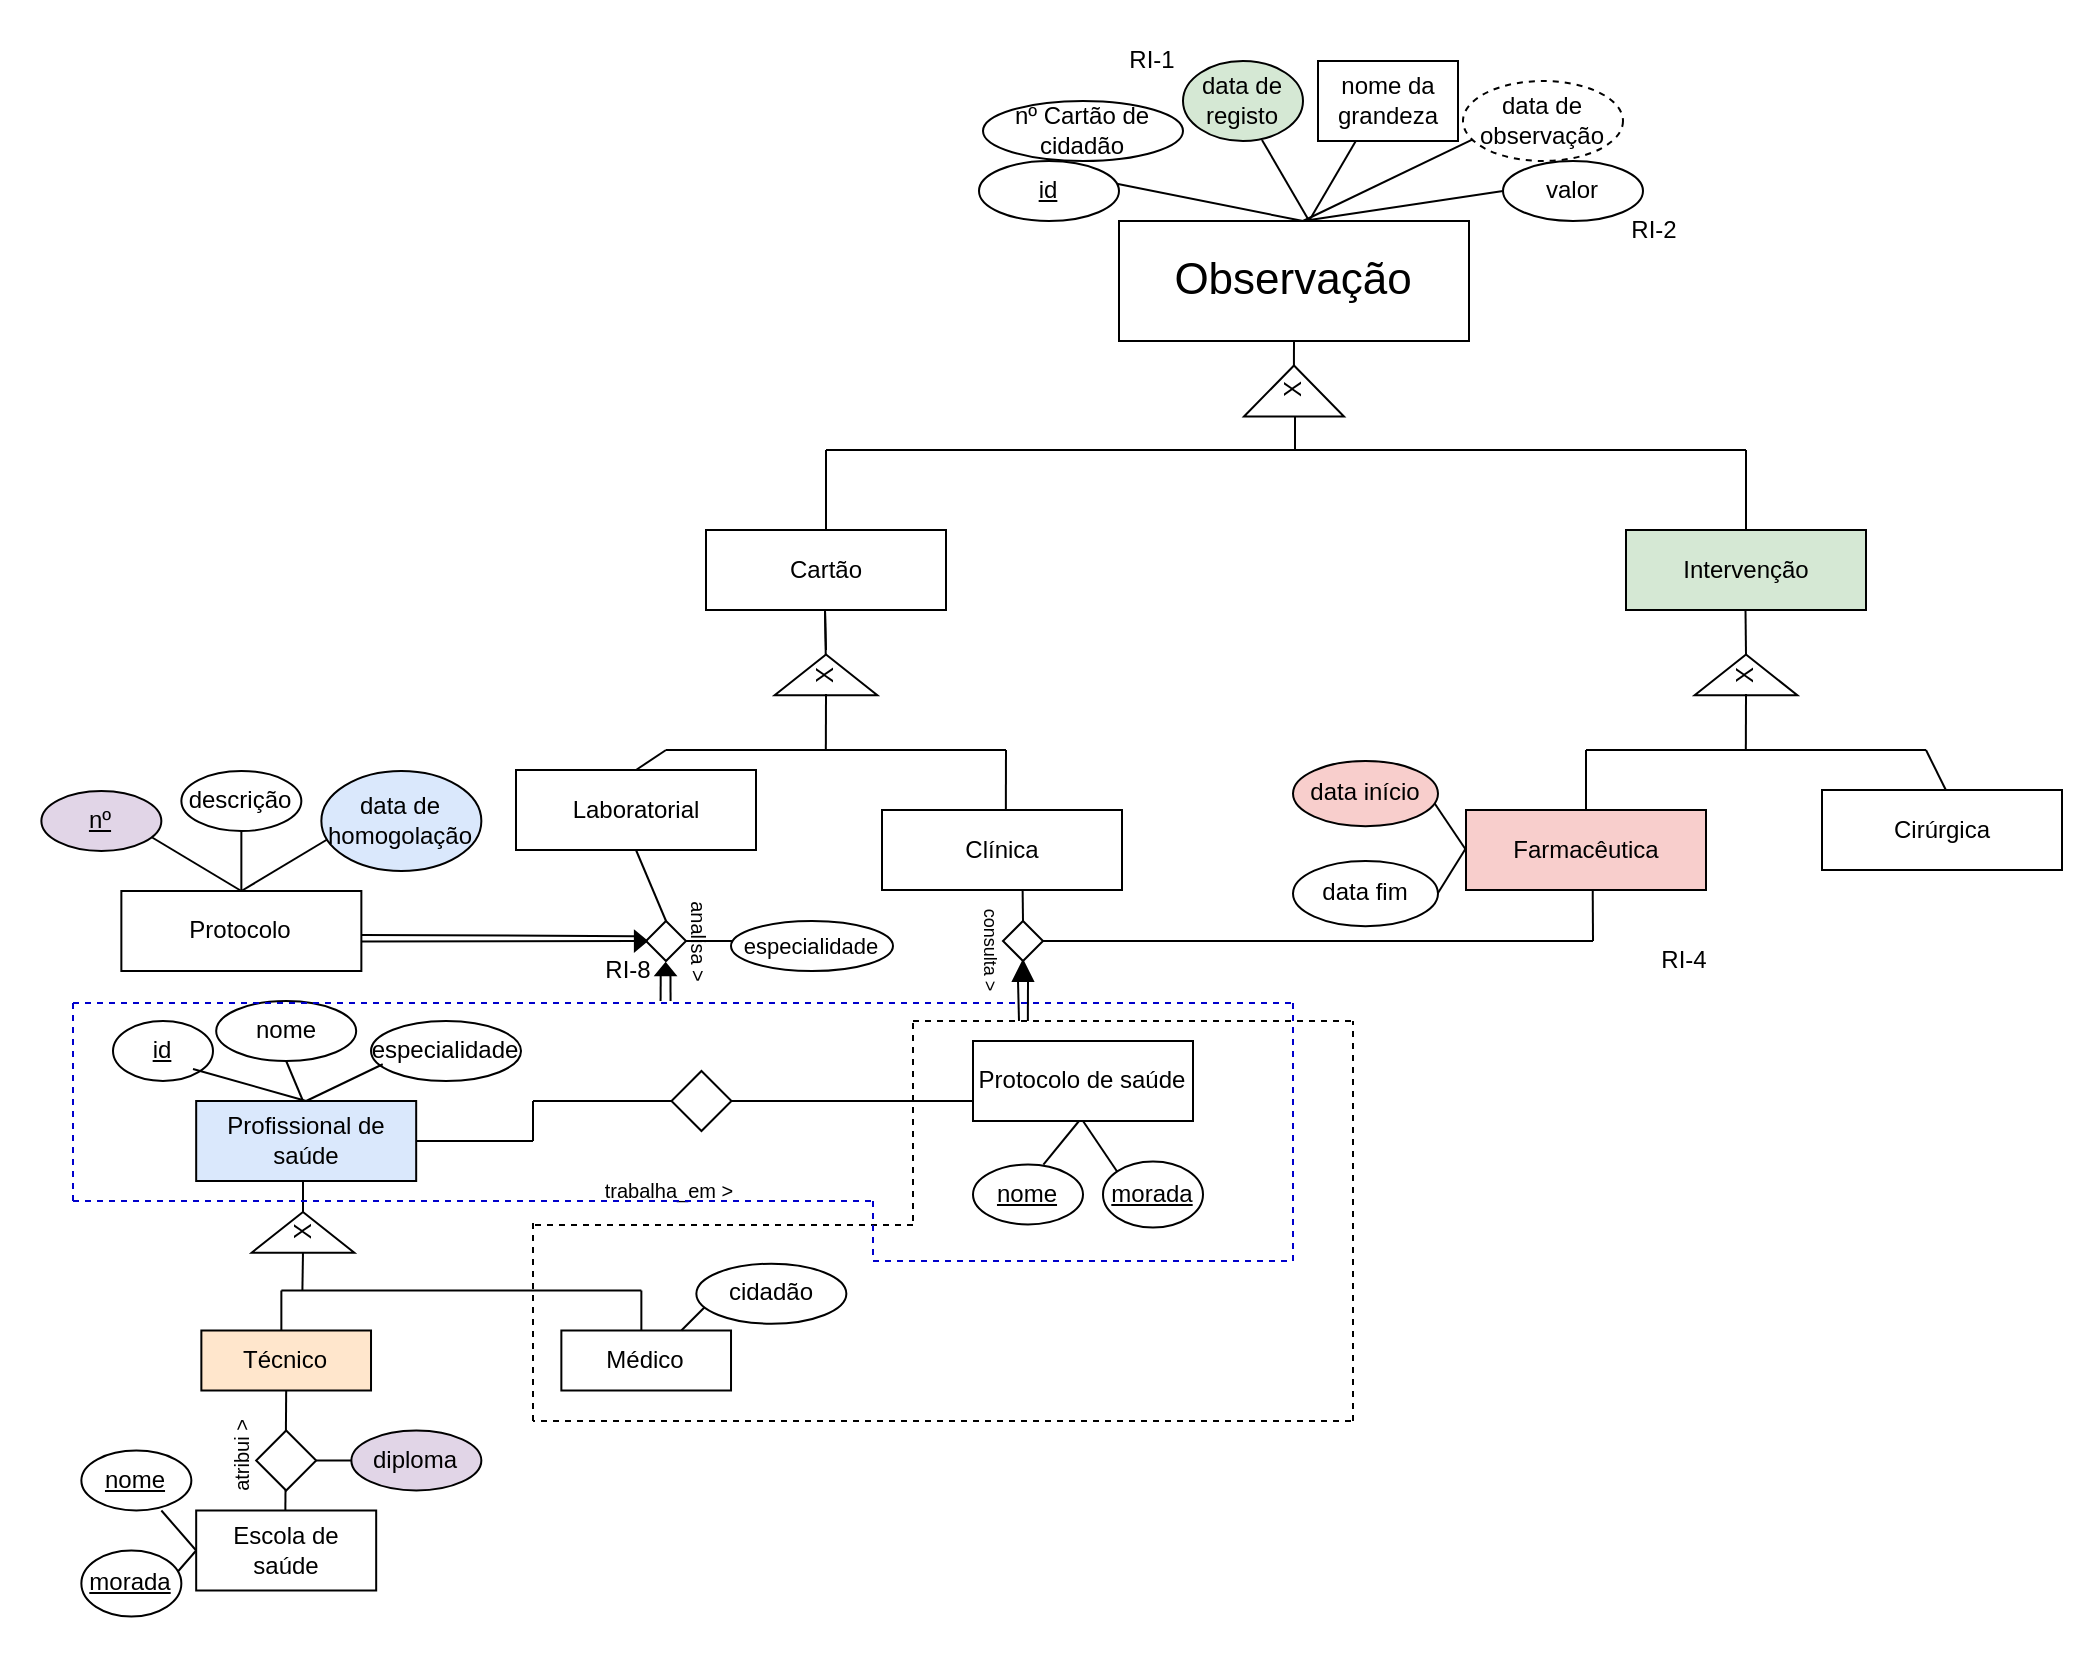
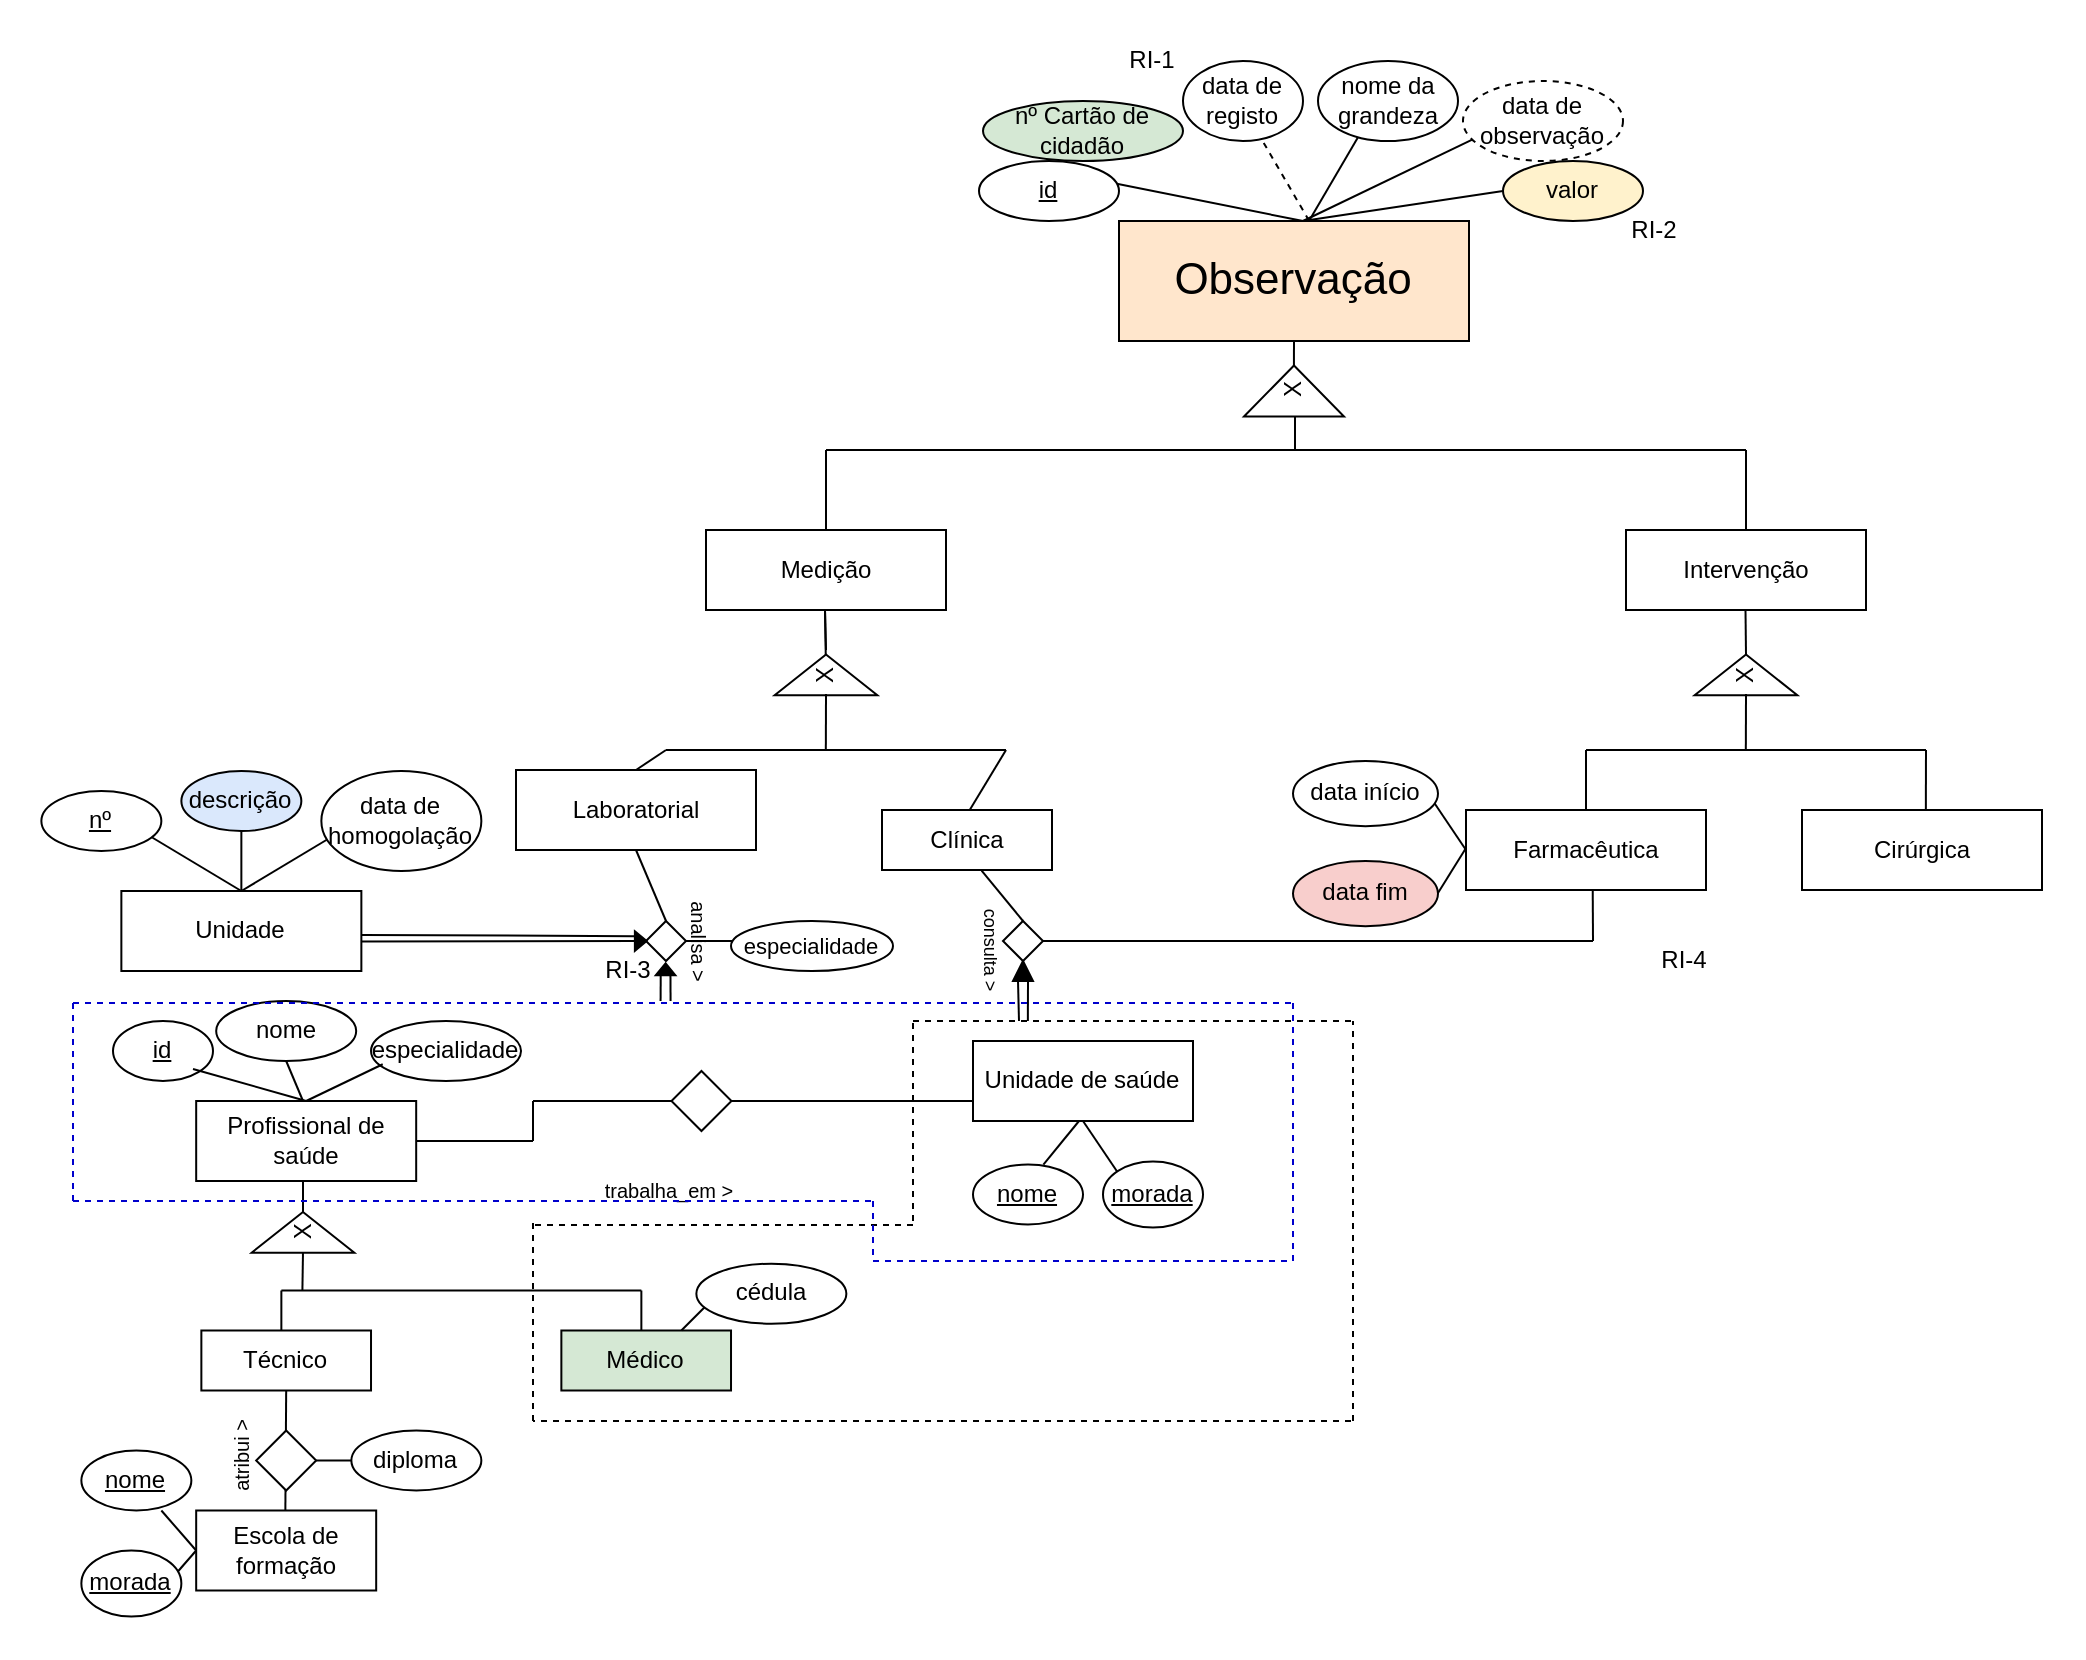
- <mxCell id="11" value="data de registo" style="ellipse;whiteSpace=wrap;html=1;fillColor=#d5e8d4;" parent="1" vertex="1"><mxGeometry x="591" y="30" width="60" height="40" as="geometry" /></mxCell>
+ <mxCell id="11" value="data de registo" style="ellipse;whiteSpace=wrap;html=1;" parent="1" vertex="1"><mxGeometry x="591" y="30" width="60" height="40" as="geometry" /></mxCell>
- <mxCell id="10" value="nome da grandeza" style="whiteSpace=wrap;html=1;rounded=0;" parent="1" vertex="1"><mxGeometry x="658.5" y="30" width="70" height="40" as="geometry" /></mxCell>
+ <mxCell id="10" value="nome da grandeza" style="ellipse;whiteSpace=wrap;html=1;" parent="1" vertex="1"><mxGeometry x="658.5" y="30" width="70" height="40" as="geometry" /></mxCell>
- <mxCell id="12" value="nº Cartão de cidadão" style="ellipse;whiteSpace=wrap;html=1;" parent="1" vertex="1"><mxGeometry x="491" y="50" width="100" height="30" as="geometry" /></mxCell>
+ <mxCell id="12" value="nº Cartão de cidadão" style="ellipse;whiteSpace=wrap;html=1;fillColor=#d5e8d4;" parent="1" vertex="1"><mxGeometry x="491" y="50" width="100" height="30" as="geometry" /></mxCell>
- <mxCell id="5" value="" style="endArrow=none;html=1;entryX=0.658;entryY=0.986;entryDx=0;entryDy=0;entryPerimeter=0;exitX=0.543;exitY=-0.003;exitDx=0;exitDy=0;exitPerimeter=0;" parent="1" source="2" target="11" edge="1"><mxGeometry width="50" height="50" relative="1" as="geometry"><mxPoint x="655" y="112" as="sourcePoint" /><mxPoint x="631" y="70" as="targetPoint" /><Array as="points" /></mxGeometry></mxCell>
+ <mxCell id="5" value="" style="endArrow=none;html=1;entryX=0.658;entryY=0.986;entryDx=0;entryDy=0;entryPerimeter=0;exitX=0.543;exitY=-0.003;exitDx=0;exitDy=0;exitPerimeter=0;dashed=1;" parent="1" source="2" target="11" edge="1"><mxGeometry width="50" height="50" relative="1" as="geometry"><mxPoint x="655" y="112" as="sourcePoint" /><mxPoint x="631" y="70" as="targetPoint" /><Array as="points" /></mxGeometry></mxCell>
- <mxCell id="8" value="valor" style="ellipse;whiteSpace=wrap;html=1;" parent="1" vertex="1"><mxGeometry x="751" y="80" width="70" height="30" as="geometry" /></mxCell>
+ <mxCell id="8" value="valor" style="ellipse;whiteSpace=wrap;html=1;fillColor=#fff2cc;" parent="1" vertex="1"><mxGeometry x="751" y="80" width="70" height="30" as="geometry" /></mxCell>
- <mxCell id="2" value="&lt;font style=&quot;font-size: 22px&quot;&gt;Observação&lt;/font&gt;" style="whiteSpace=wrap;html=1;" parent="1" vertex="1"><mxGeometry x="559" y="110" width="175" height="60" as="geometry" /></mxCell>
+ <mxCell id="2" value="&lt;font style=&quot;font-size: 22px&quot;&gt;Observação&lt;/font&gt;" style="whiteSpace=wrap;html=1;fillColor=#ffe6cc;" parent="1" vertex="1"><mxGeometry x="559" y="110" width="175" height="60" as="geometry" /></mxCell>
- <mxCell id="20" value="Intervenção" style="rounded=0;whiteSpace=wrap;html=1;fillColor=#d5e8d4;" parent="1" vertex="1"><mxGeometry x="812.5" y="264.5" width="120" height="40" as="geometry" /></mxCell>
+ <mxCell id="20" value="Intervenção" style="rounded=0;whiteSpace=wrap;html=1;" parent="1" vertex="1"><mxGeometry x="812.5" y="264.5" width="120" height="40" as="geometry" /></mxCell>
- <mxCell id="29" value="Cartão" style="rounded=0;whiteSpace=wrap;html=1;" parent="1" vertex="1"><mxGeometry x="352.5" y="264.5" width="120" height="40" as="geometry" /></mxCell>
+ <mxCell id="29" value="Medição" style="rounded=0;whiteSpace=wrap;html=1;" parent="1" vertex="1"><mxGeometry x="352.5" y="264.5" width="120" height="40" as="geometry" /></mxCell>
- <mxCell id="95" value="data início" style="ellipse;whiteSpace=wrap;html=1;fillColor=#f8cecc;" parent="1" vertex="1"><mxGeometry x="646" y="380" width="72.5" height="32.62" as="geometry" /></mxCell>
+ <mxCell id="95" value="data início" style="ellipse;whiteSpace=wrap;html=1;fillColor=#FFFFFF;" parent="1" vertex="1"><mxGeometry x="646" y="380" width="72.5" height="32.62" as="geometry" /></mxCell>
- <mxCell id="36" value="descrição" style="ellipse;whiteSpace=wrap;html=1;" parent="1" vertex="1"><mxGeometry x="90.18" y="385" width="60" height="30" as="geometry" /></mxCell>
+ <mxCell id="36" value="descrição" style="ellipse;whiteSpace=wrap;html=1;fillColor=#dae8fc;" parent="1" vertex="1"><mxGeometry x="90.18" y="385" width="60" height="30" as="geometry" /></mxCell>
- <mxCell id="37" value="&lt;u&gt;nº&lt;/u&gt;" style="ellipse;whiteSpace=wrap;html=1;fillColor=#e1d5e7;" parent="1" vertex="1"><mxGeometry x="20.18" y="395" width="60" height="30" as="geometry" /></mxCell>
+ <mxCell id="37" value="&lt;u&gt;nº&lt;/u&gt;" style="ellipse;whiteSpace=wrap;html=1;" parent="1" vertex="1"><mxGeometry x="20.18" y="395" width="60" height="30" as="geometry" /></mxCell>
- <mxCell id="35" value="data de homogolação" style="ellipse;whiteSpace=wrap;html=1;fillColor=#dae8fc;" parent="1" vertex="1"><mxGeometry x="160.18" y="385" width="80" height="50" as="geometry" /></mxCell>
+ <mxCell id="35" value="data de homogolação" style="ellipse;whiteSpace=wrap;html=1;" parent="1" vertex="1"><mxGeometry x="160.18" y="385" width="80" height="50" as="geometry" /></mxCell>
- <mxCell id="54" value="Cirúrgica" style="rounded=0;whiteSpace=wrap;html=1;" parent="1" vertex="1"><mxGeometry x="910.5" y="394.5" width="120" height="40" as="geometry" /></mxCell>
+ <mxCell id="54" value="Cirúrgica" style="rounded=0;whiteSpace=wrap;html=1;" parent="1" vertex="1"><mxGeometry x="900.5" y="404.5" width="120" height="40" as="geometry" /></mxCell>
- <mxCell id="30" value="Clínica" style="rounded=0;whiteSpace=wrap;html=1;" parent="1" vertex="1"><mxGeometry x="440.5" y="404.5" width="120" height="40" as="geometry" /></mxCell>
+ <mxCell id="30" value="Clínica" style="rounded=0;whiteSpace=wrap;html=1;" parent="1" vertex="1"><mxGeometry x="440.5" y="404.5" width="85" height="30" as="geometry" /></mxCell>
- <mxCell id="48" value="Farmacêutica" style="rounded=0;whiteSpace=wrap;html=1;fillColor=#f8cecc;" parent="1" vertex="1"><mxGeometry x="732.5" y="404.5" width="120" height="40" as="geometry" /></mxCell>
+ <mxCell id="48" value="Farmacêutica" style="rounded=0;whiteSpace=wrap;html=1;" parent="1" vertex="1"><mxGeometry x="732.5" y="404.5" width="120" height="40" as="geometry" /></mxCell>
- <mxCell id="96" value="&lt;div&gt;data fim&lt;/div&gt;" style="ellipse;whiteSpace=wrap;html=1;fillColor=#FFFFFF;" parent="1" vertex="1"><mxGeometry x="646" y="430" width="72.5" height="32.62" as="geometry" /></mxCell>
+ <mxCell id="96" value="&lt;div&gt;data fim&lt;/div&gt;" style="ellipse;whiteSpace=wrap;html=1;fillColor=#f8cecc;" parent="1" vertex="1"><mxGeometry x="646" y="430" width="72.5" height="32.62" as="geometry" /></mxCell>
- <mxCell id="31" value="Protocolo" style="rounded=0;whiteSpace=wrap;html=1;" parent="1" vertex="1"><mxGeometry x="60.18" y="445" width="120" height="40" as="geometry" /></mxCell>
+ <mxCell id="31" value="Unidade" style="rounded=0;whiteSpace=wrap;html=1;" parent="1" vertex="1"><mxGeometry x="60.18" y="445" width="120" height="40" as="geometry" /></mxCell>
- <mxCell id="115" value="&lt;div&gt;RI-8&lt;/div&gt;" style="text;html=1;strokeColor=none;fillColor=none;align=center;verticalAlign=middle;whiteSpace=wrap;rounded=0;" parent="1" vertex="1"><mxGeometry x="299.35" y="475" width="30" height="20" as="geometry" /></mxCell>
+ <mxCell id="115" value="&lt;div&gt;RI-3&lt;/div&gt;" style="text;html=1;strokeColor=none;fillColor=none;align=center;verticalAlign=middle;whiteSpace=wrap;rounded=0;" parent="1" vertex="1"><mxGeometry x="299.35" y="475" width="30" height="20" as="geometry" /></mxCell>
- <mxCell id="73" value="Protocolo de saúde" style="rounded=0;whiteSpace=wrap;html=1;" parent="1" vertex="1"><mxGeometry x="486" y="520" width="110" height="40" as="geometry" /></mxCell>
+ <mxCell id="73" value="Unidade de saúde" style="rounded=0;whiteSpace=wrap;html=1;" parent="1" vertex="1"><mxGeometry x="486" y="520" width="110" height="40" as="geometry" /></mxCell>
- <mxCell id="38" value="Profissional de saúde" style="rounded=0;whiteSpace=wrap;html=1;fillColor=#dae8fc;" parent="1" vertex="1"><mxGeometry x="97.59" y="550" width="110" height="40" as="geometry" /></mxCell>
+ <mxCell id="38" value="Profissional de saúde" style="rounded=0;whiteSpace=wrap;html=1;" parent="1" vertex="1"><mxGeometry x="97.59" y="550" width="110" height="40" as="geometry" /></mxCell>
- <mxCell id="63" value="cidadão" style="ellipse;whiteSpace=wrap;html=1;" parent="1" vertex="1"><mxGeometry x="347.68" y="631.37" width="75" height="30" as="geometry" /></mxCell>
+ <mxCell id="63" value="cédula" style="ellipse;whiteSpace=wrap;html=1;" parent="1" vertex="1"><mxGeometry x="347.68" y="631.37" width="75" height="30" as="geometry" /></mxCell>
- <mxCell id="47" value="Técnico" style="rounded=0;whiteSpace=wrap;html=1;fillColor=#ffe6cc;" parent="1" vertex="1"><mxGeometry x="100.18" y="664.75" width="84.83" height="30" as="geometry" /></mxCell>
+ <mxCell id="47" value="Técnico" style="rounded=0;whiteSpace=wrap;html=1;" parent="1" vertex="1"><mxGeometry x="100.18" y="664.75" width="84.83" height="30" as="geometry" /></mxCell>
- <mxCell id="46" value="Médico" style="rounded=0;whiteSpace=wrap;html=1;" parent="1" vertex="1"><mxGeometry x="280.18" y="664.75" width="84.83" height="30" as="geometry" /></mxCell>
+ <mxCell id="46" value="Médico" style="rounded=0;whiteSpace=wrap;html=1;fillColor=#d5e8d4;" parent="1" vertex="1"><mxGeometry x="280.18" y="664.75" width="84.83" height="30" as="geometry" /></mxCell>
- <mxCell id="68" value="diploma" style="ellipse;whiteSpace=wrap;html=1;fillColor=#e1d5e7;" parent="1" vertex="1"><mxGeometry x="175.18" y="714.75" width="65" height="30" as="geometry" /></mxCell>
+ <mxCell id="68" value="diploma" style="ellipse;whiteSpace=wrap;html=1;" parent="1" vertex="1"><mxGeometry x="175.18" y="714.75" width="65" height="30" as="geometry" /></mxCell>
- <mxCell id="64" value="Escola de saúde" style="rounded=0;whiteSpace=wrap;html=1;" parent="1" vertex="1"><mxGeometry x="97.59" y="754.75" width="90" height="40" as="geometry" /></mxCell>
+ <mxCell id="64" value="Escola de formação" style="rounded=0;whiteSpace=wrap;html=1;" parent="1" vertex="1"><mxGeometry x="97.59" y="754.75" width="90" height="40" as="geometry" /></mxCell>
